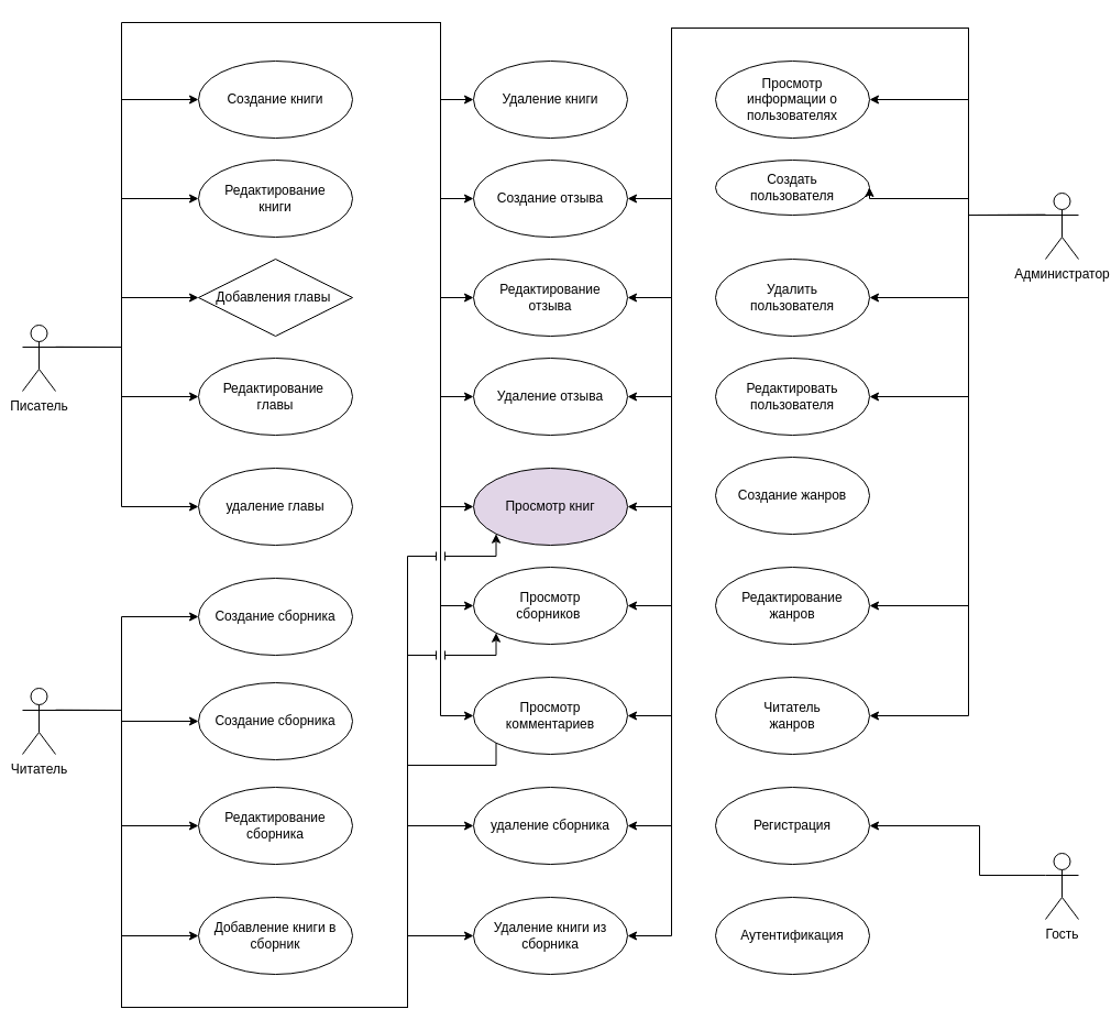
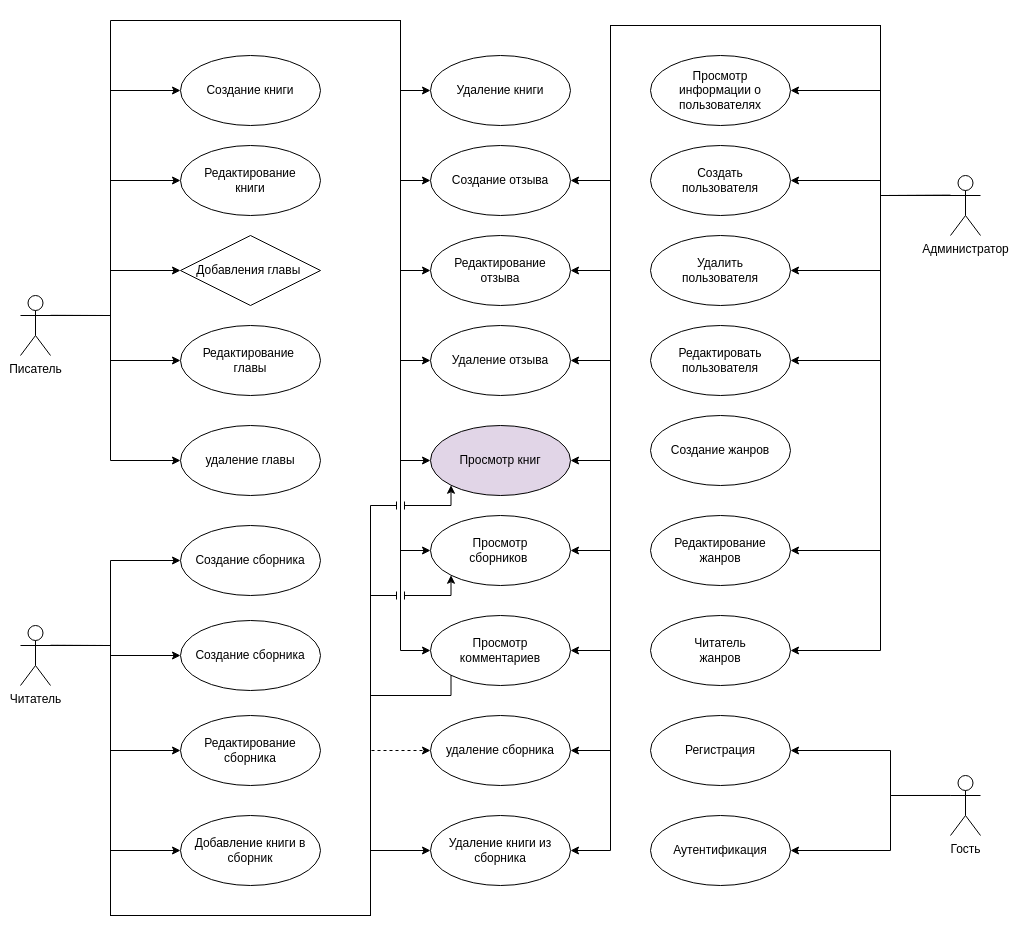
- <mxCell id="22" value="Создать&lt;br&gt;пользователя" style="ellipse;whiteSpace=wrap;html=1;" parent="1" vertex="1"><mxGeometry x="650" y="145" width="140" height="50" as="geometry" /></mxCell>
+ <mxCell id="22" value="Создать&lt;br&gt;пользователя" style="ellipse;whiteSpace=wrap;html=1;" parent="1" vertex="1"><mxGeometry x="650" y="145" width="140" height="70" as="geometry" /></mxCell>
- <mxCell id="46" value="" style="endArrow=classic;html=1;rounded=0;entryX=0;entryY=0.5;entryDx=0;entryDy=0;edgeStyle=orthogonalEdgeStyle;exitX=1;exitY=0.333;exitDx=0;exitDy=0;exitPerimeter=0;" parent="1" source="28" target="19" edge="1"><mxGeometry width="50" height="50" relative="1" as="geometry"><mxPoint x="60" y="655" as="sourcePoint" /><mxPoint x="440" y="860" as="targetPoint" /><Array as="points"><mxPoint x="110" y="645" /><mxPoint x="110" y="915" /><mxPoint x="370" y="915" /><mxPoint x="370" y="750" /></Array></mxGeometry></mxCell>
+ <mxCell id="46" value="" style="endArrow=classic;html=1;rounded=0;entryX=0;entryY=0.5;entryDx=0;entryDy=0;edgeStyle=orthogonalEdgeStyle;exitX=1;exitY=0.333;exitDx=0;exitDy=0;exitPerimeter=0;dashed=1;" parent="1" source="28" target="19" edge="1"><mxGeometry width="50" height="50" relative="1" as="geometry"><mxPoint x="60" y="655" as="sourcePoint" /><mxPoint x="440" y="860" as="targetPoint" /><Array as="points"><mxPoint x="110" y="645" /><mxPoint x="110" y="915" /><mxPoint x="370" y="915" /><mxPoint x="370" y="750" /></Array></mxGeometry></mxCell>
+ <mxCell id="65" value="" style="endArrow=classic;html=1;rounded=0;exitX=0;exitY=0.333;exitDx=0;exitDy=0;exitPerimeter=0;edgeStyle=orthogonalEdgeStyle;entryX=1;entryY=0.5;entryDx=0;entryDy=0;endFill=1;" parent="1" source="63" target="26" edge="1"><mxGeometry width="50" height="50" relative="1" as="geometry"><mxPoint x="960" y="685" as="sourcePoint" /><mxPoint x="800" y="660" as="targetPoint" /><Array as="points"><mxPoint x="890" y="795" /><mxPoint x="890" y="850" /></Array></mxGeometry></mxCell>
